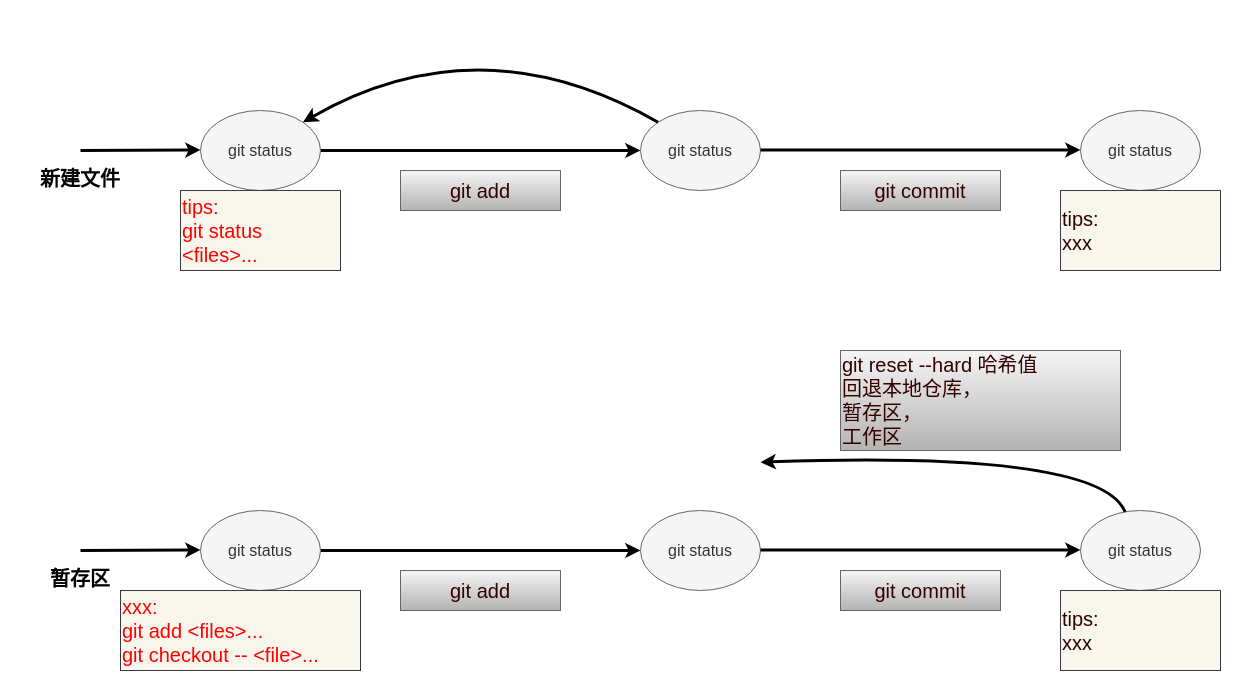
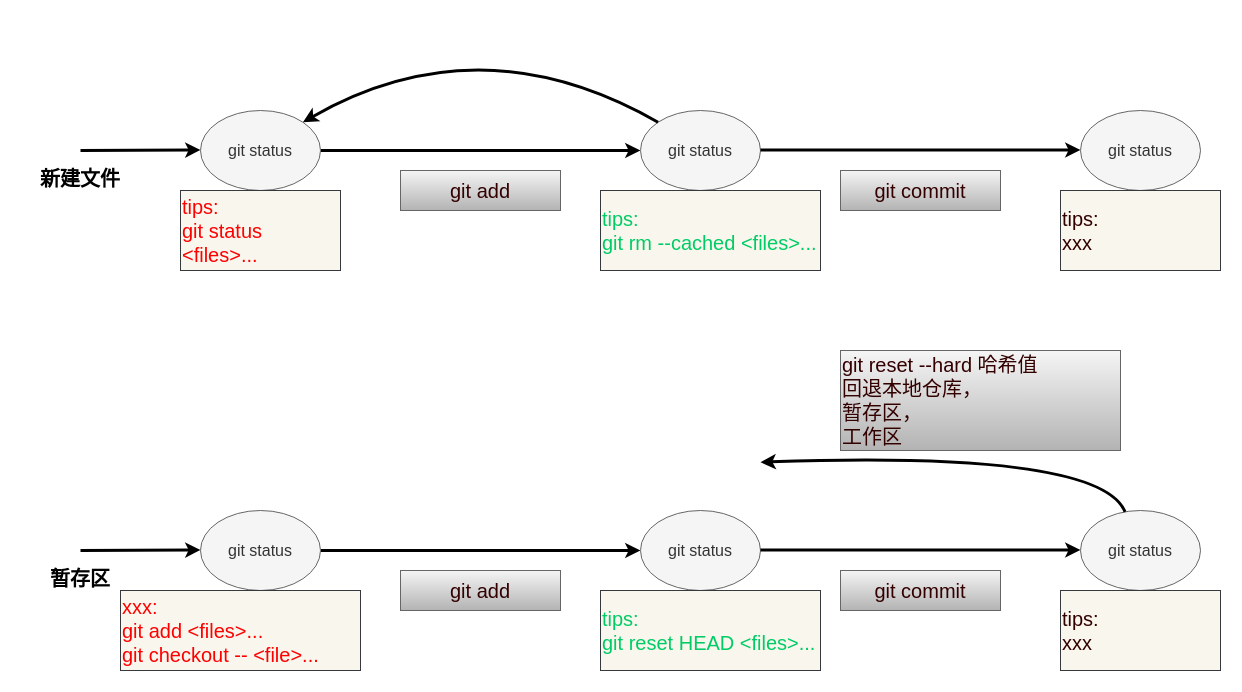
+ <mxCell id="6" value="&lt;div&gt;&lt;span style=&quot;color: rgb(0 , 204 , 102) ; font-size: 20px&quot;&gt;tips:&lt;/span&gt;&lt;/div&gt;&lt;font style=&quot;font-size: 20px&quot;&gt;&lt;div&gt;&lt;span style=&quot;color: rgb(0 , 204 , 102)&quot;&gt;git rm --cached &amp;lt;files&amp;gt;...&lt;/span&gt;&lt;/div&gt;&lt;/font&gt;" style="rounded=0;whiteSpace=wrap;html=1;fontSize=16;fillColor=#f9f7ed;strokeColor=#36393d;align=left;" parent="1" vertex="1"><mxGeometry x="600" y="190" width="220" height="80" as="geometry" /></mxCell>
+ <mxCell id="19" value="&lt;div&gt;&lt;span style=&quot;color: rgb(0 , 204 , 102) ; font-size: 20px&quot;&gt;tips:&lt;/span&gt;&lt;/div&gt;&lt;font style=&quot;font-size: 20px&quot;&gt;&lt;div&gt;&lt;span style=&quot;color: rgb(0 , 204 , 102)&quot;&gt;git reset HEAD &amp;lt;files&amp;gt;...&lt;/span&gt;&lt;/div&gt;&lt;/font&gt;" style="rounded=0;whiteSpace=wrap;html=1;fontSize=16;fillColor=#f9f7ed;strokeColor=#36393d;align=left;" parent="1" vertex="1"><mxGeometry x="600" y="590" width="220" height="80" as="geometry" /></mxCell>
